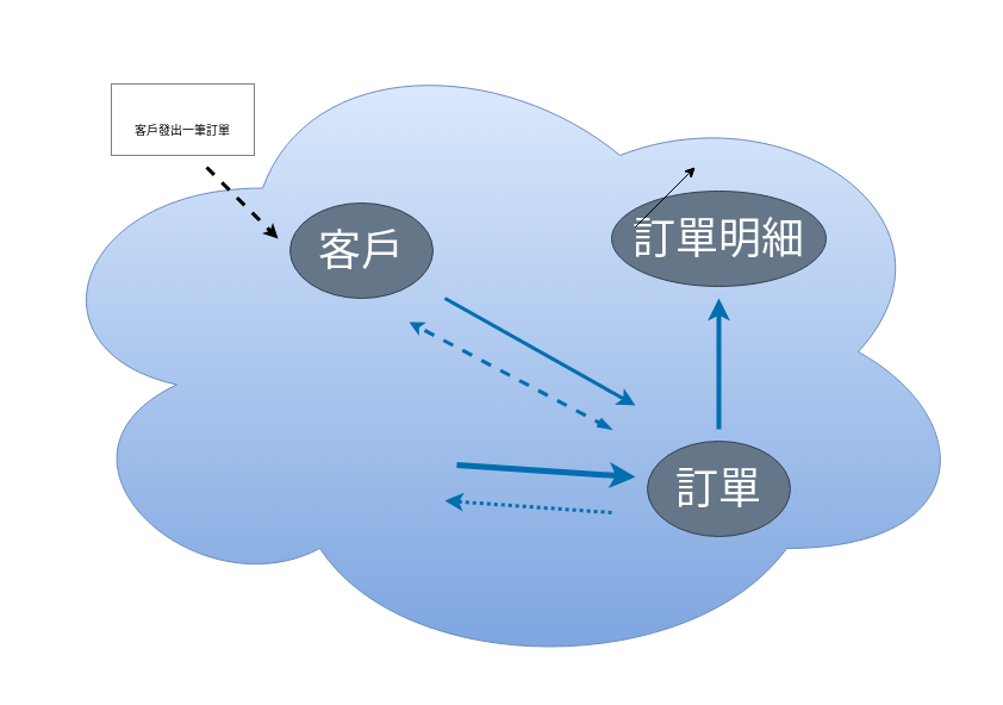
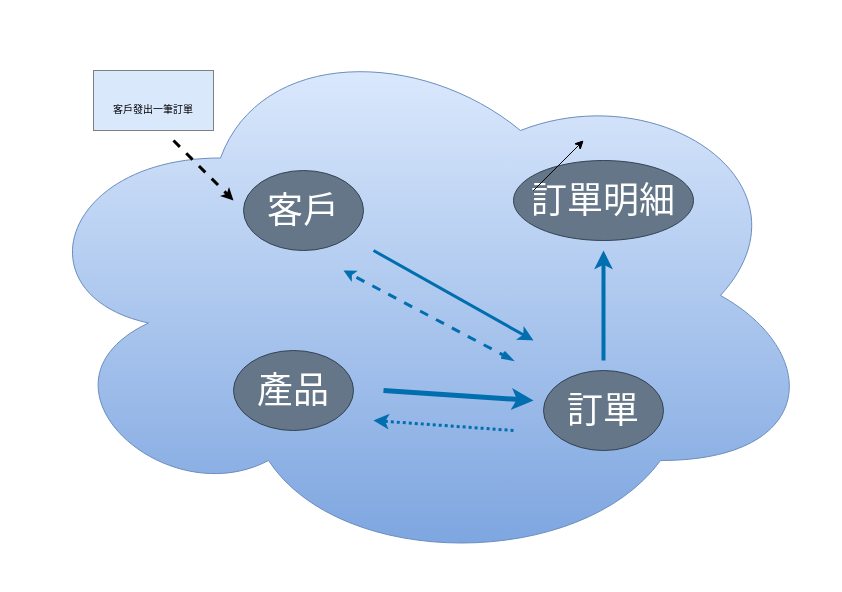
- <mxCell id="14" value="&lt;font style=&quot;font-size: 10px;&quot;&gt;客戶發出一筆訂單&lt;/font&gt;" style="rounded=0;whiteSpace=wrap;html=1;strokeColor=#808080;fontSize=36;" vertex="1" parent="1"><mxGeometry x="93" y="70" width="120" height="60" as="geometry" /></mxCell>
+ <mxCell id="14" value="&lt;font style=&quot;font-size: 10px;&quot;&gt;客戶發出一筆訂單&lt;/font&gt;" style="rounded=0;whiteSpace=wrap;html=1;strokeColor=#808080;fontSize=36;fillColor=#dae8fc;" vertex="1" parent="1"><mxGeometry x="93" y="70" width="120" height="60" as="geometry" /></mxCell>
+ <mxCell id="4" value="&lt;font style=&quot;font-size: 36px;&quot;&gt;產品&lt;/font&gt;" style="ellipse;whiteSpace=wrap;html=1;fillColor=#647687;fontColor=#ffffff;strokeColor=#314354;" vertex="1" parent="1"><mxGeometry x="233" y="350" width="120" height="80" as="geometry" /></mxCell>
